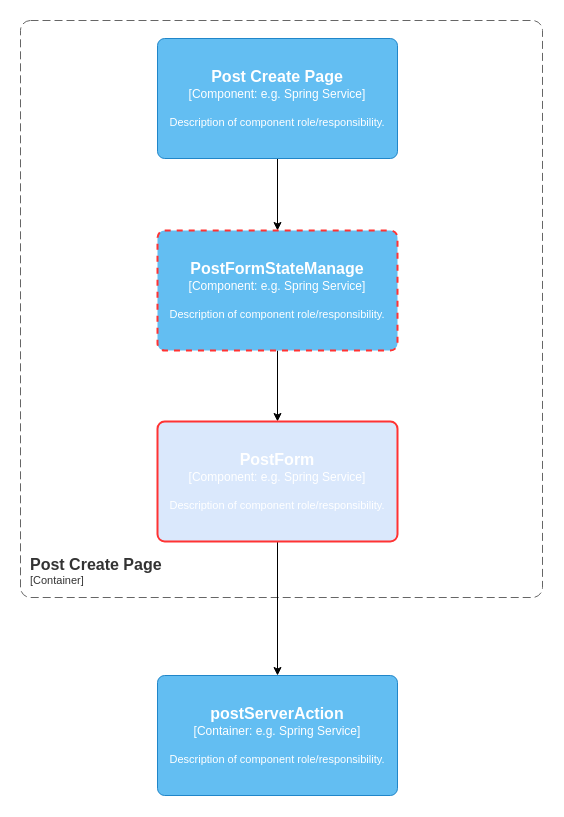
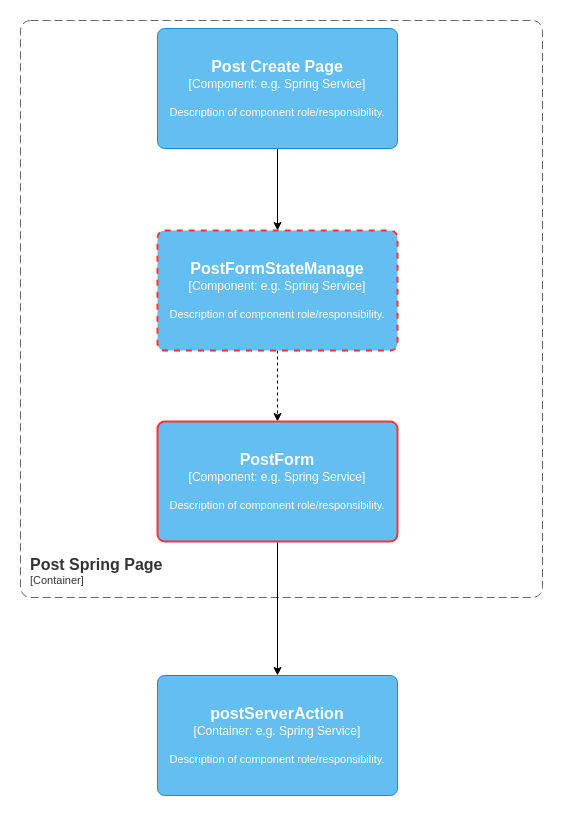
- <mxCell id="4" value="&lt;font style=&quot;font-size: 16px&quot;&gt;&lt;b&gt;Post Create Page&lt;/b&gt;&lt;/font&gt;&lt;div&gt;[Component: e.g. Spring Service]&lt;/div&gt;&lt;br&gt;&lt;div&gt;&lt;font style=&quot;font-size: 11px&quot;&gt;Description of component role/responsibility.&lt;/font&gt;&lt;/div&gt;" style="rounded=1;whiteSpace=wrap;html=1;labelBackgroundColor=none;fillColor=#63BEF2;fontColor=#ffffff;align=center;arcSize=6;strokeColor=#2086C9;metaEdit=1;resizable=0;points=[[0.25,0,0],[0.5,0,0],[0.75,0,0],[1,0.25,0],[1,0.5,0],[1,0.75,0],[0.75,1,0],[0.5,1,0],[0.25,1,0],[0,0.75,0],[0,0.5,0],[0,0.25,0]];" vertex="1" parent="1"><mxGeometry x="157" y="38" width="240" height="120" as="geometry" /></mxCell>
+ <mxCell id="4" value="&lt;font style=&quot;font-size: 16px&quot;&gt;&lt;b&gt;Post Create Page&lt;/b&gt;&lt;/font&gt;&lt;div&gt;[Component: e.g. Spring Service]&lt;/div&gt;&lt;br&gt;&lt;div&gt;&lt;font style=&quot;font-size: 11px&quot;&gt;Description of component role/responsibility.&lt;/font&gt;&lt;/div&gt;" style="rounded=1;whiteSpace=wrap;html=1;labelBackgroundColor=none;fillColor=#63BEF2;fontColor=#ffffff;align=center;arcSize=6;strokeColor=#2086C9;metaEdit=1;resizable=0;points=[[0.25,0,0],[0.5,0,0],[0.75,0,0],[1,0.25,0],[1,0.5,0],[1,0.75,0],[0.75,1,0],[0.5,1,0],[0.25,1,0],[0,0.75,0],[0,0.5,0],[0,0.25,0]];" vertex="1" parent="1"><mxGeometry x="157" y="28" width="240" height="120" as="geometry" /></mxCell>
- <mxCell id="5" style="edgeStyle=orthogonalEdgeStyle;html=1;exitX=0.5;exitY=1;exitDx=0;exitDy=0;exitPerimeter=0;entryX=0.5;entryY=0;entryDx=0;entryDy=0;entryPerimeter=0;strokeColor=#000000;" edge="1" parent="1" source="6" target="8"><mxGeometry relative="1" as="geometry" /></mxCell>
+ <mxCell id="5" style="edgeStyle=orthogonalEdgeStyle;html=1;exitX=0.5;exitY=1;exitDx=0;exitDy=0;exitPerimeter=0;entryX=0.5;entryY=0;entryDx=0;entryDy=0;entryPerimeter=0;strokeColor=#000000;dashed=1;" edge="1" parent="1" source="6" target="8"><mxGeometry relative="1" as="geometry" /></mxCell>
- <mxCell id="8" value="&lt;font style=&quot;font-size: 16px&quot;&gt;&lt;b&gt;PostForm&lt;/b&gt;&lt;/font&gt;&lt;div&gt;[Component: e.g. Spring Service]&lt;/div&gt;&lt;br&gt;&lt;div&gt;&lt;font style=&quot;font-size: 11px&quot;&gt;Description of component role/responsibility.&lt;/font&gt;&lt;/div&gt;" style="rounded=1;whiteSpace=wrap;html=1;labelBackgroundColor=none;fillColor=#dae8fc;fontColor=#ffffff;align=center;arcSize=6;strokeColor=#FF3333;metaEdit=1;resizable=0;points=[[0.25,0,0],[0.5,0,0],[0.75,0,0],[1,0.25,0],[1,0.5,0],[1,0.75,0],[0.75,1,0],[0.5,1,0],[0.25,1,0],[0,0.75,0],[0,0.5,0],[0,0.25,0]];strokeWidth=2;" vertex="1" parent="1"><mxGeometry x="157" y="421" width="240" height="120" as="geometry" /></mxCell>
+ <mxCell id="8" value="&lt;font style=&quot;font-size: 16px&quot;&gt;&lt;b&gt;PostForm&lt;/b&gt;&lt;/font&gt;&lt;div&gt;[Component: e.g. Spring Service]&lt;/div&gt;&lt;br&gt;&lt;div&gt;&lt;font style=&quot;font-size: 11px&quot;&gt;Description of component role/responsibility.&lt;/font&gt;&lt;/div&gt;" style="rounded=1;whiteSpace=wrap;html=1;labelBackgroundColor=none;fillColor=#63BEF2;fontColor=#ffffff;align=center;arcSize=6;strokeColor=#FF3333;metaEdit=1;resizable=0;points=[[0.25,0,0],[0.5,0,0],[0.75,0,0],[1,0.25,0],[1,0.5,0],[1,0.75,0],[0.75,1,0],[0.5,1,0],[0.25,1,0],[0,0.75,0],[0,0.5,0],[0,0.25,0]];strokeWidth=2;" vertex="1" parent="1"><mxGeometry x="157" y="421" width="240" height="120" as="geometry" /></mxCell>
- <mxCell id="2" value="&lt;font style=&quot;font-size: 16px&quot;&gt;&lt;b&gt;&lt;div style=&quot;text-align: left&quot;&gt;Post Create Page&lt;/div&gt;&lt;/b&gt;&lt;/font&gt;&lt;div style=&quot;text-align: left&quot;&gt;[Container]&lt;/div&gt;" style="rounded=1;fontSize=11;whiteSpace=wrap;html=1;dashed=1;arcSize=20;fillColor=none;strokeColor=#666666;fontColor=#333333;labelBackgroundColor=none;align=left;verticalAlign=bottom;labelBorderColor=none;spacingTop=0;spacing=10;dashPattern=8 4;metaEdit=1;rotatable=0;perimeter=rectanglePerimeter;noLabel=0;labelPadding=0;allowArrows=0;connectable=0;expand=0;recursiveResize=0;editable=1;pointerEvents=0;absoluteArcSize=1;points=[[0.25,0,0],[0.5,0,0],[0.75,0,0],[1,0.25,0],[1,0.5,0],[1,0.75,0],[0.75,1,0],[0.5,1,0],[0.25,1,0],[0,0.75,0],[0,0.5,0],[0,0.25,0]];" vertex="1" parent="1"><mxGeometry x="20" y="20" width="522" height="577" as="geometry" /></mxCell>
+ <mxCell id="2" value="&lt;font style=&quot;font-size: 16px&quot;&gt;&lt;b&gt;&lt;div style=&quot;text-align: left&quot;&gt;Post Spring Page&lt;/div&gt;&lt;/b&gt;&lt;/font&gt;&lt;div style=&quot;text-align: left&quot;&gt;[Container]&lt;/div&gt;" style="rounded=1;fontSize=11;whiteSpace=wrap;html=1;dashed=1;arcSize=20;fillColor=none;strokeColor=#666666;fontColor=#333333;labelBackgroundColor=none;align=left;verticalAlign=bottom;labelBorderColor=none;spacingTop=0;spacing=10;dashPattern=8 4;metaEdit=1;rotatable=0;perimeter=rectanglePerimeter;noLabel=0;labelPadding=0;allowArrows=0;connectable=0;expand=0;recursiveResize=0;editable=1;pointerEvents=0;absoluteArcSize=1;points=[[0.25,0,0],[0.5,0,0],[0.75,0,0],[1,0.25,0],[1,0.5,0],[1,0.75,0],[0.75,1,0],[0.5,1,0],[0.25,1,0],[0,0.75,0],[0,0.5,0],[0,0.25,0]];" vertex="1" parent="1"><mxGeometry x="20" y="20" width="522" height="577" as="geometry" /></mxCell>
